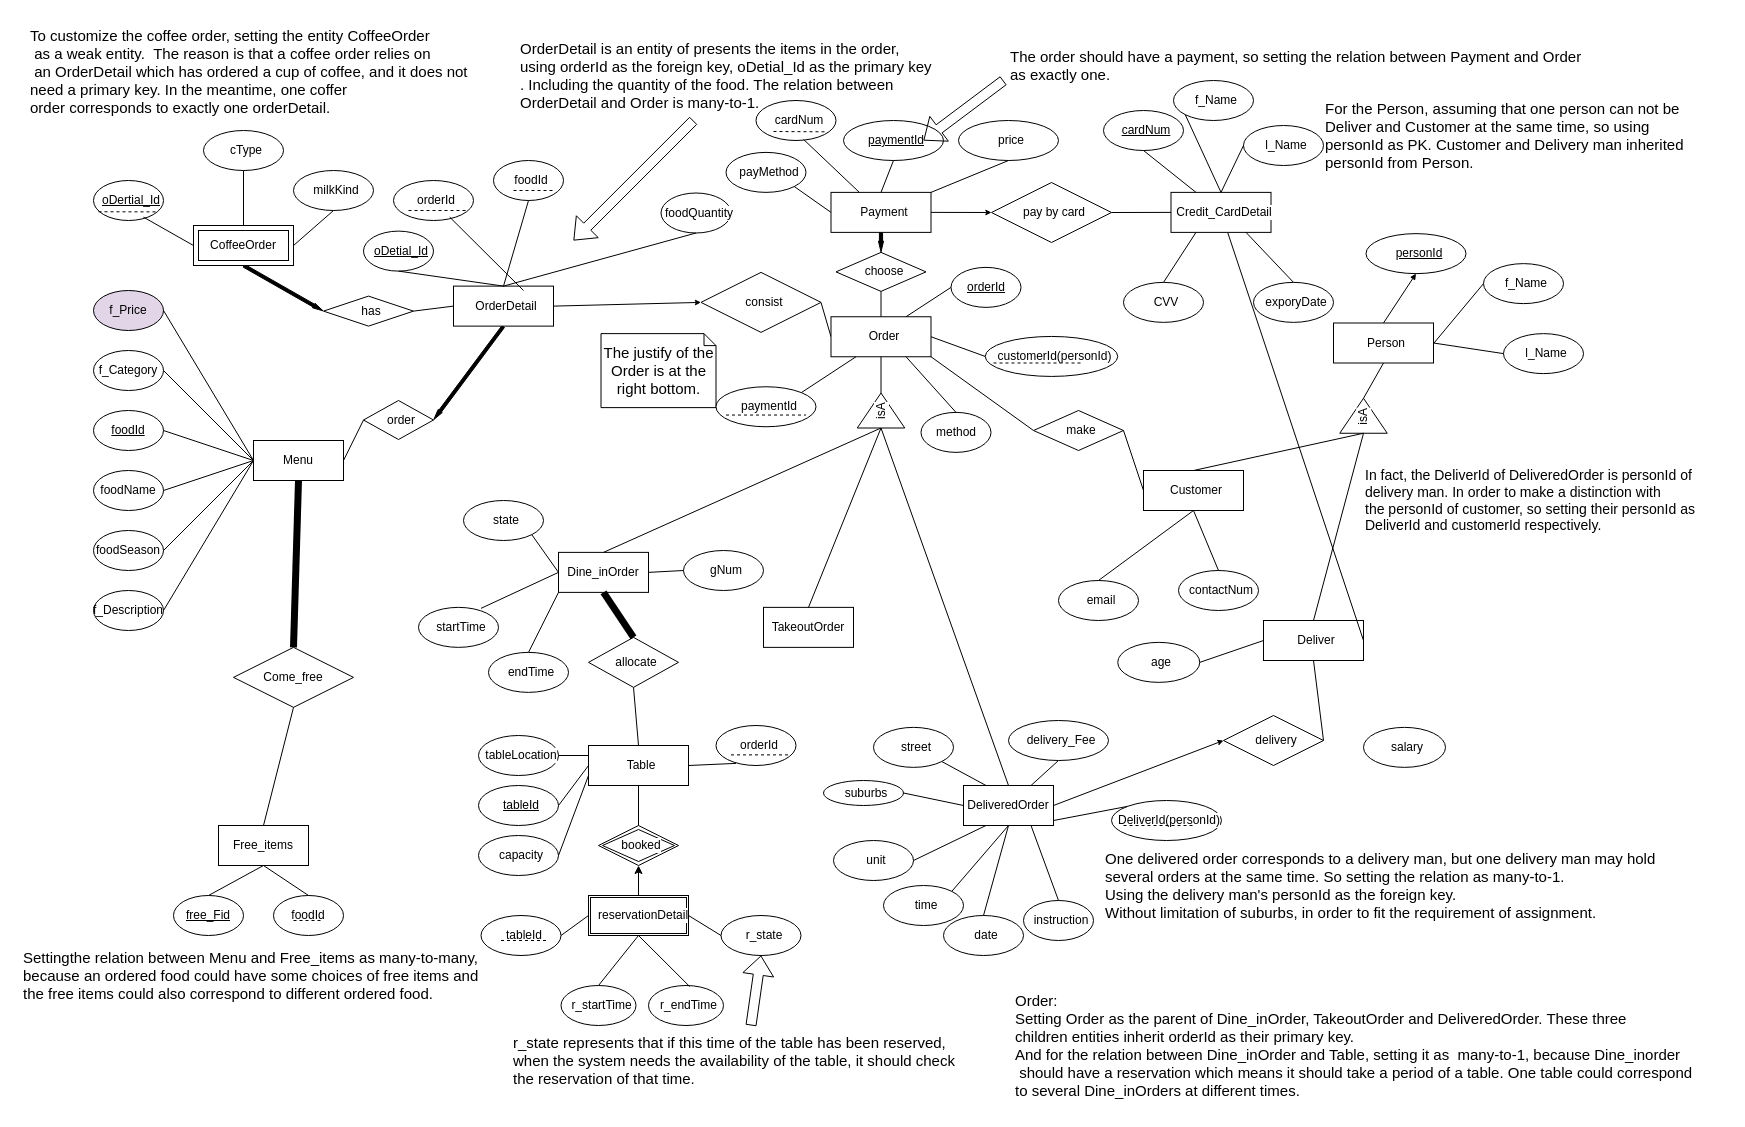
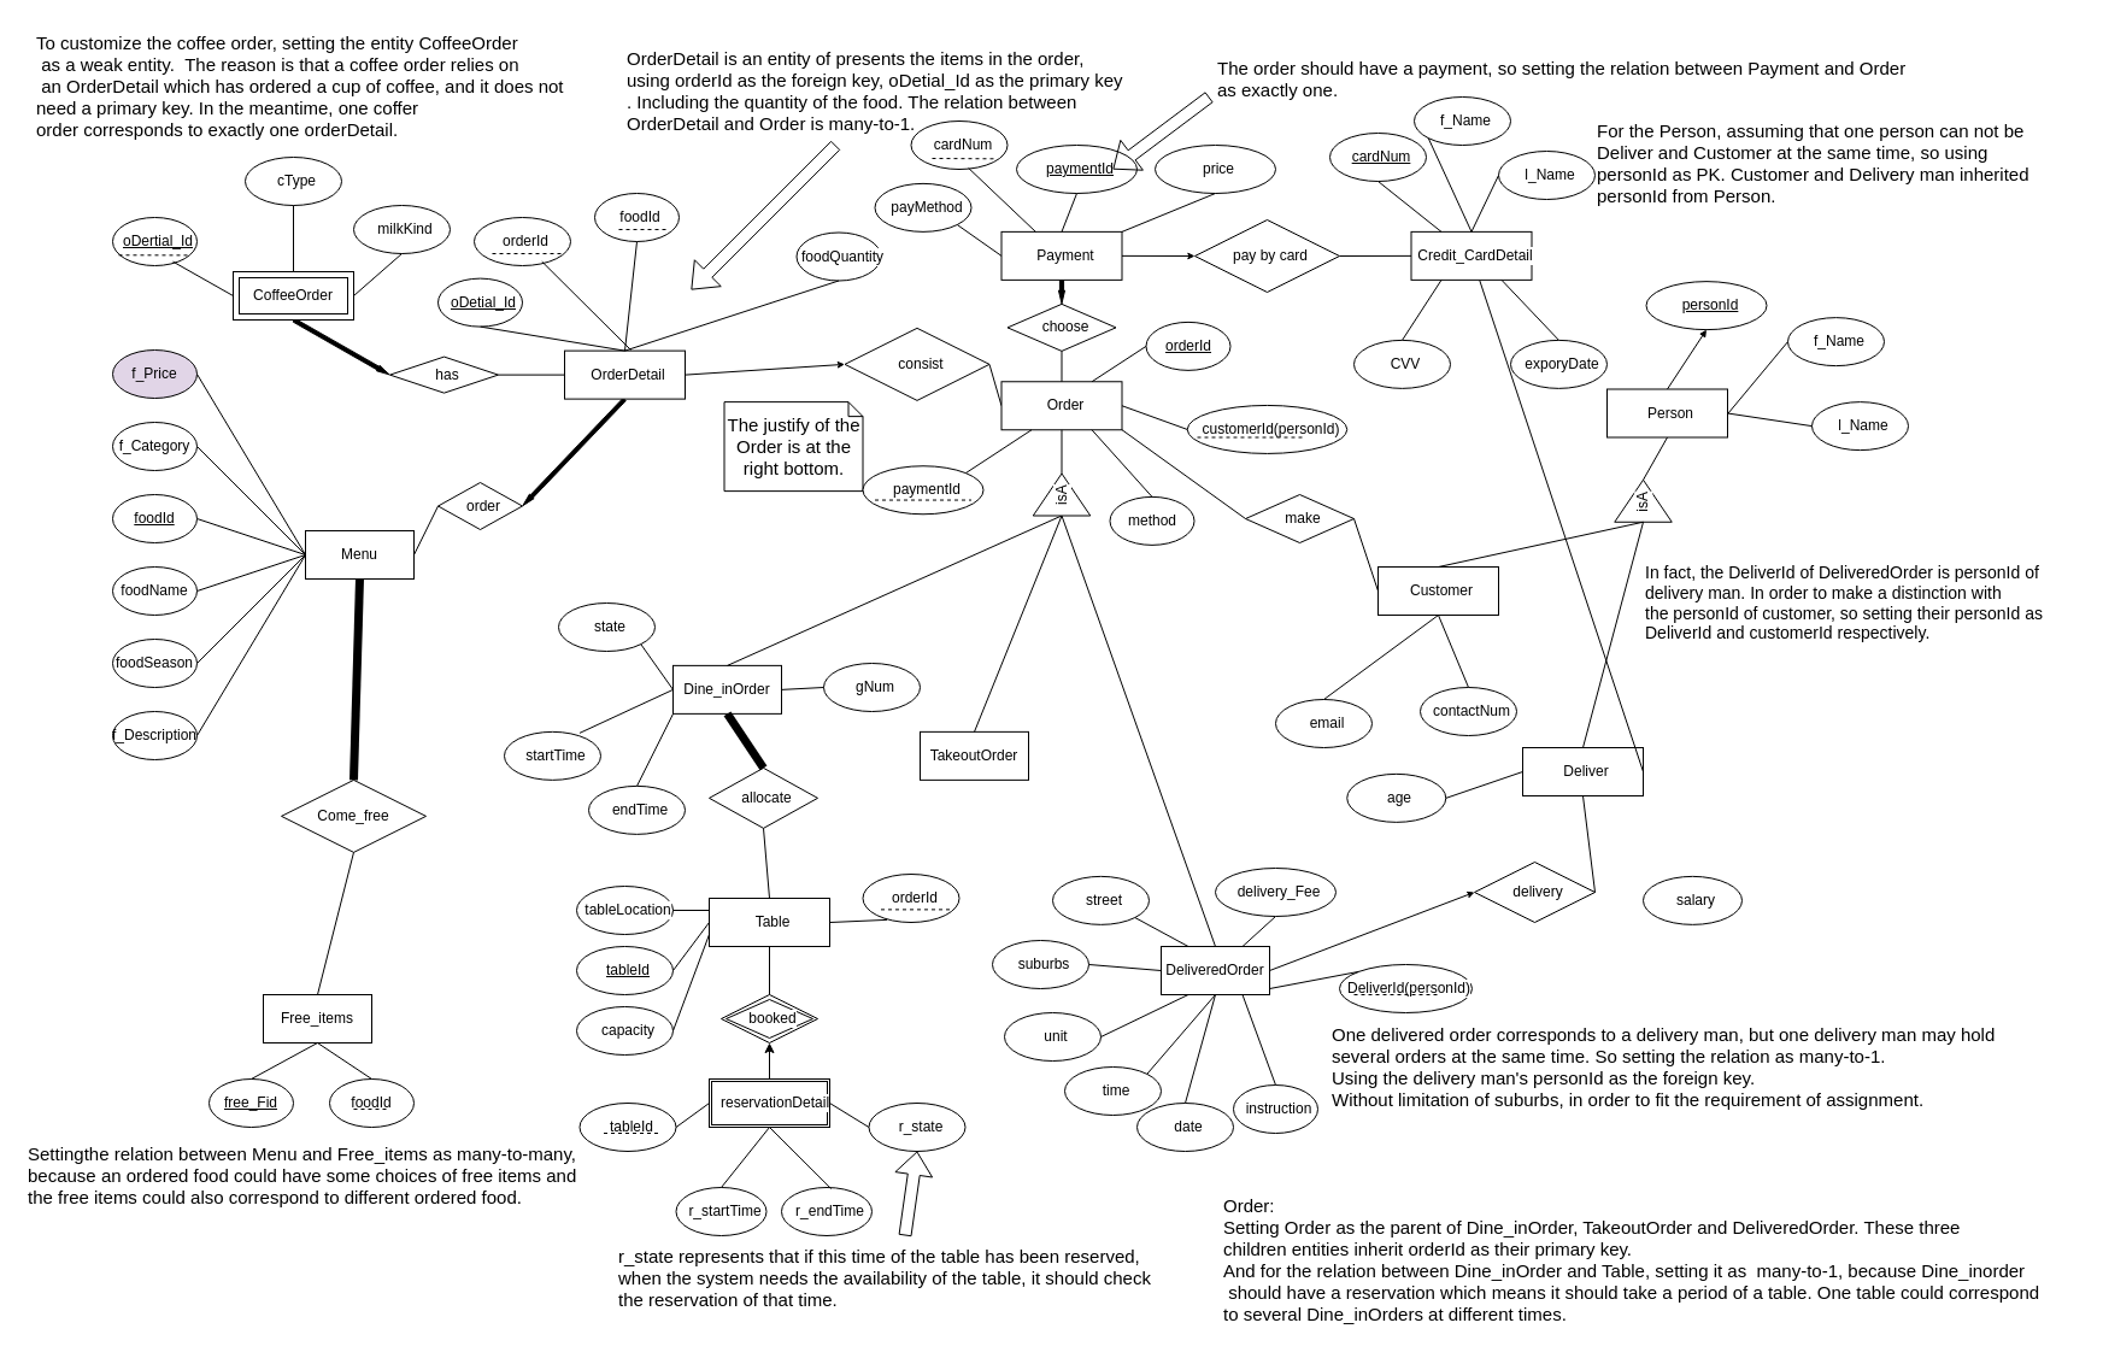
- <mxCell id="65" value="OrderDetail" style="whiteSpace=wrap;html=1;align=center;dashed=0;strokeColor=default;strokeWidth=1;verticalAlign=middle;spacingLeft=6;spacingTop=0;fontFamily=Helvetica;fontSize=12;fontColor=default;labelBackgroundColor=default;fillColor=default;" parent="64" vertex="1"><mxGeometry x="90" y="125.62" width="100" height="40" as="geometry" /></mxCell>
+ <mxCell id="65" value="OrderDetail" style="whiteSpace=wrap;html=1;align=center;dashed=0;strokeColor=default;strokeWidth=1;verticalAlign=middle;spacingLeft=6;spacingTop=0;fontFamily=Helvetica;fontSize=12;fontColor=default;labelBackgroundColor=default;fillColor=default;" parent="64" vertex="1"><mxGeometry x="105" y="130.62" width="100" height="40" as="geometry" /></mxCell>
- <mxCell id="113" value="suburbs" style="ellipse;whiteSpace=wrap;html=1;align=center;dashed=0;strokeColor=default;strokeWidth=1;verticalAlign=middle;spacingLeft=6;spacingTop=0;fontFamily=Helvetica;fontSize=12;fontColor=default;labelBackgroundColor=default;fillColor=default;" parent="1" vertex="1"><mxGeometry x="823" y="780" width="80" height="25" as="geometry" /></mxCell>
+ <mxCell id="113" value="suburbs" style="ellipse;whiteSpace=wrap;html=1;align=center;dashed=0;strokeColor=default;strokeWidth=1;verticalAlign=middle;spacingLeft=6;spacingTop=0;fontFamily=Helvetica;fontSize=12;fontColor=default;labelBackgroundColor=default;fillColor=default;" parent="1" vertex="1"><mxGeometry x="823" y="780" width="80" height="40" as="geometry" /></mxCell>
